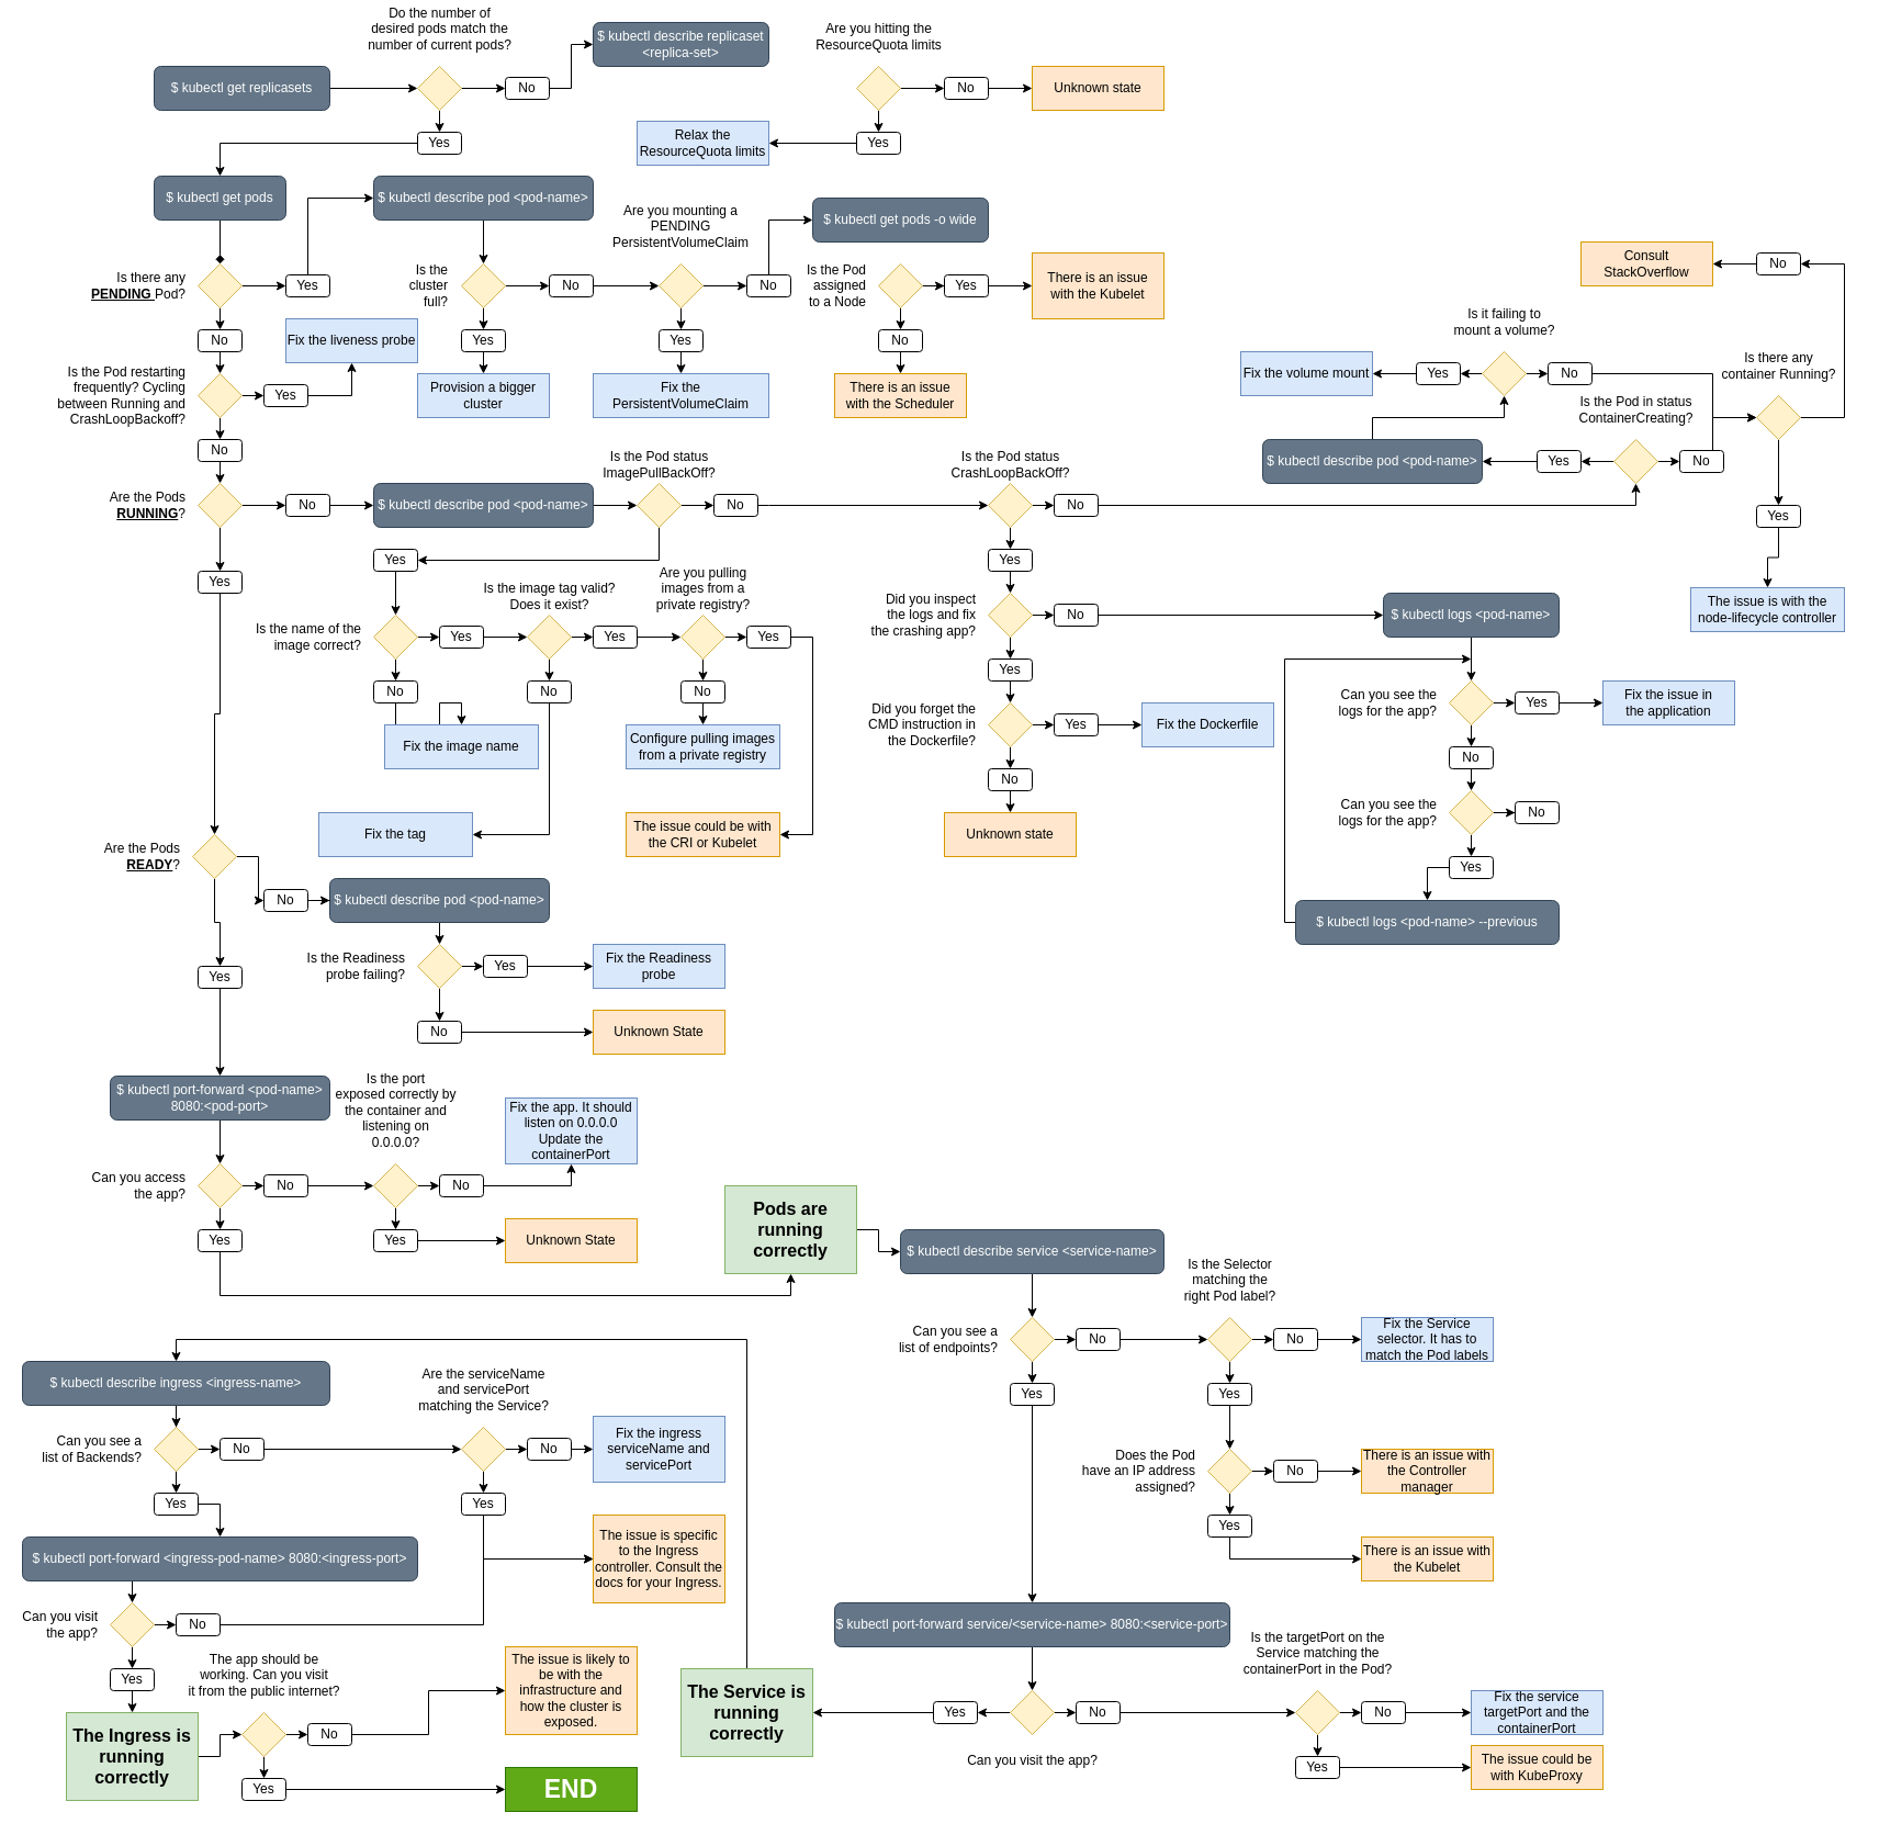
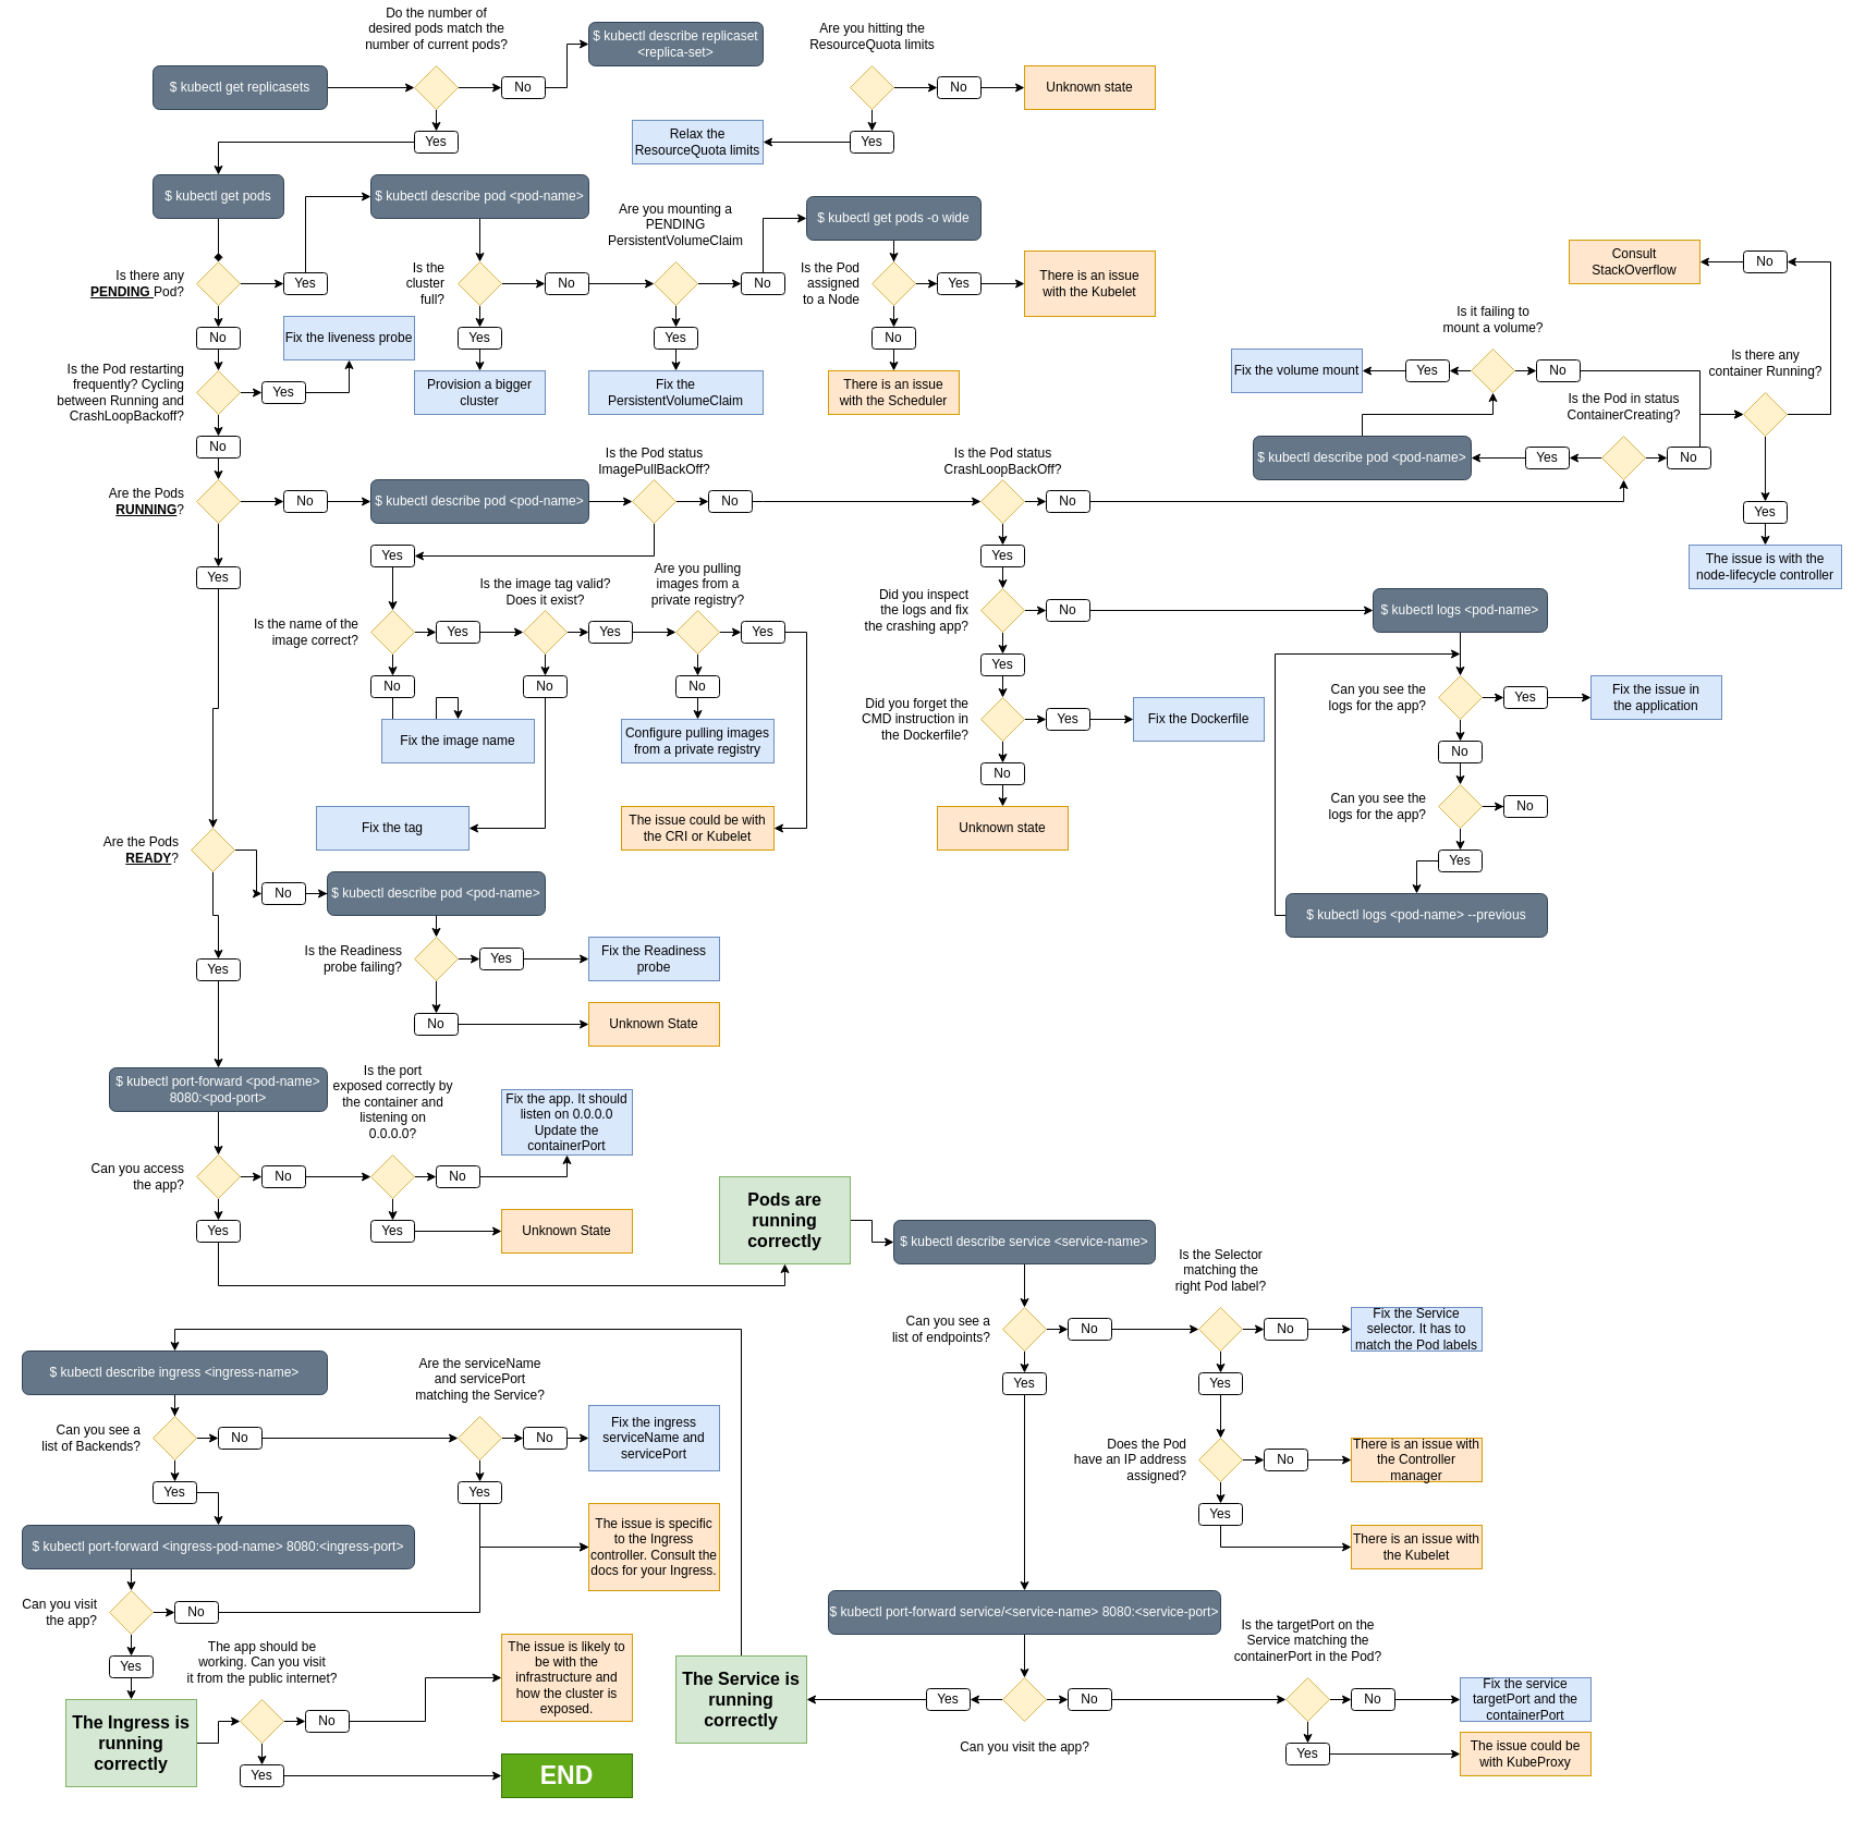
+ <mxCell id="50" style="edgeStyle=orthogonalEdgeStyle;rounded=0;orthogonalLoop=1;jettySize=auto;html=1;exitX=0.5;exitY=1;exitDx=0;exitDy=0;" parent="1" source="51" target="54" edge="1"><mxGeometry relative="1" as="geometry" /></mxCell>
- <mxCell id="148" value="The issue is with the node-lifecycle controller" style="rounded=0;whiteSpace=wrap;html=1;fillColor=#dae8fc;strokeColor=#6c8ebf;" parent="1" vertex="1"><mxGeometry x="1540" y="535" width="140" height="40" as="geometry" /></mxCell>
+ <mxCell id="148" value="The issue is with the node-lifecycle controller" style="rounded=0;whiteSpace=wrap;html=1;fillColor=#dae8fc;strokeColor=#6c8ebf;" parent="1" vertex="1"><mxGeometry x="1550" y="500" width="140" height="40" as="geometry" /></mxCell>
